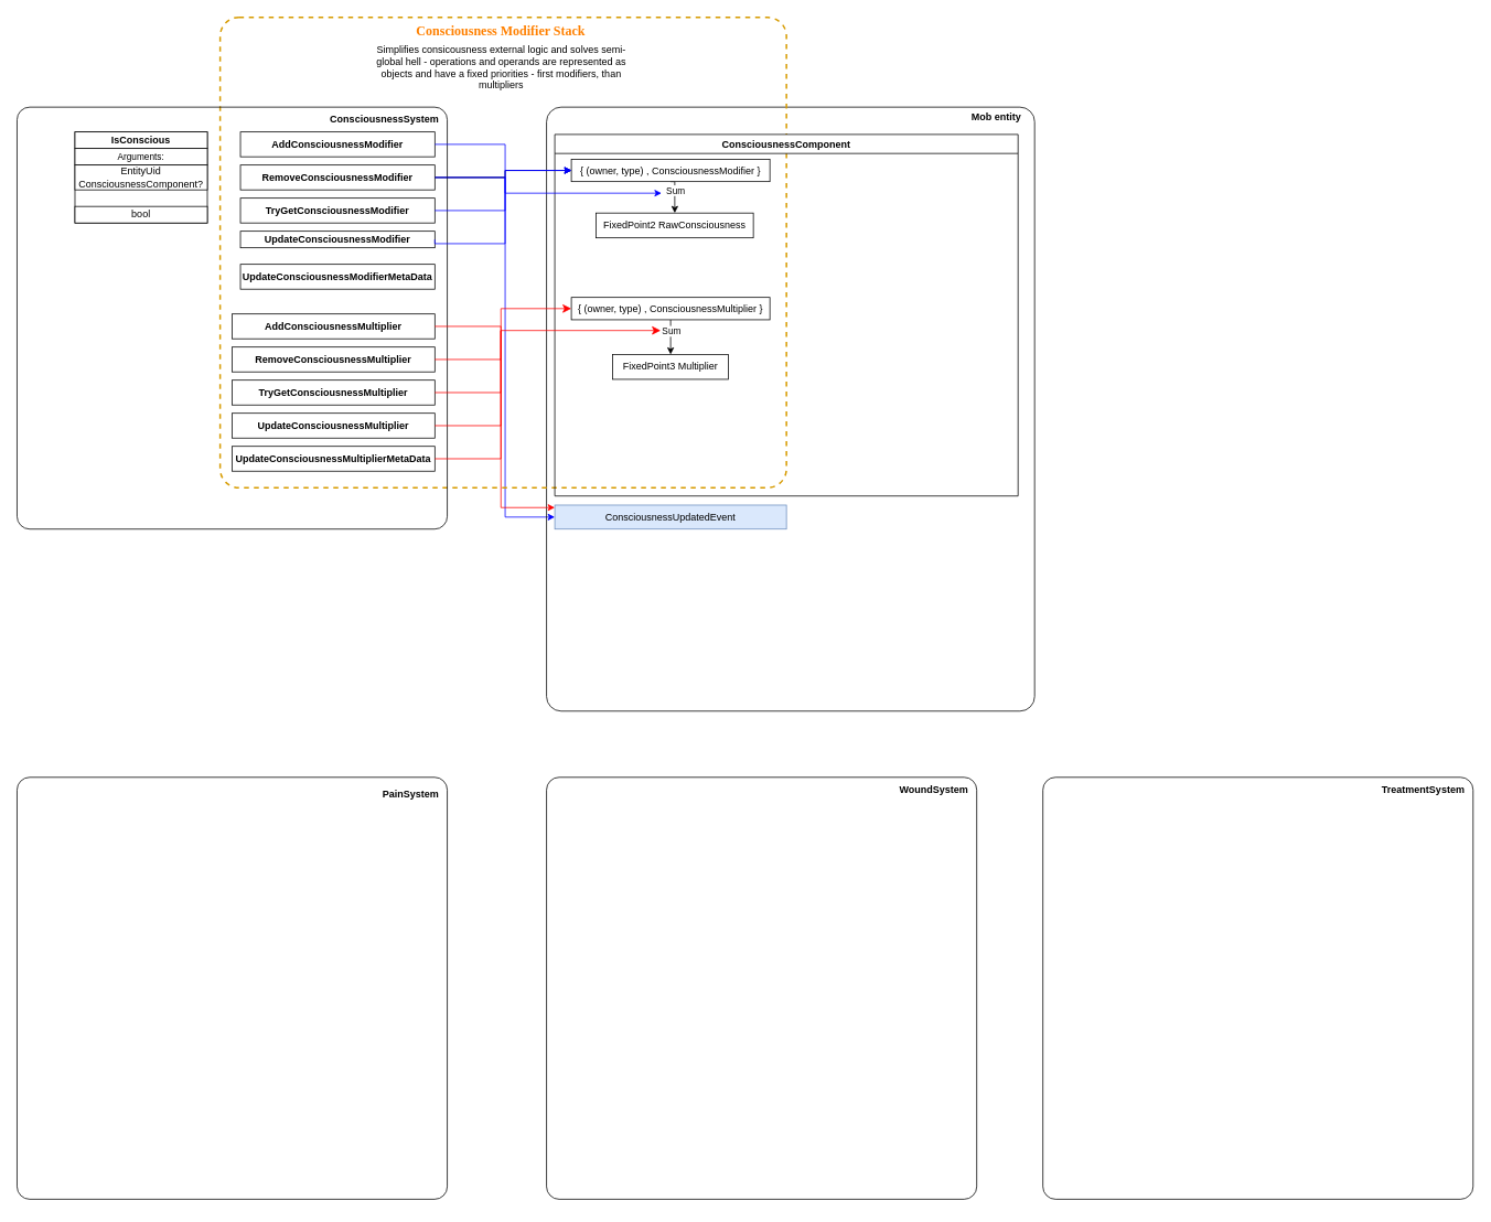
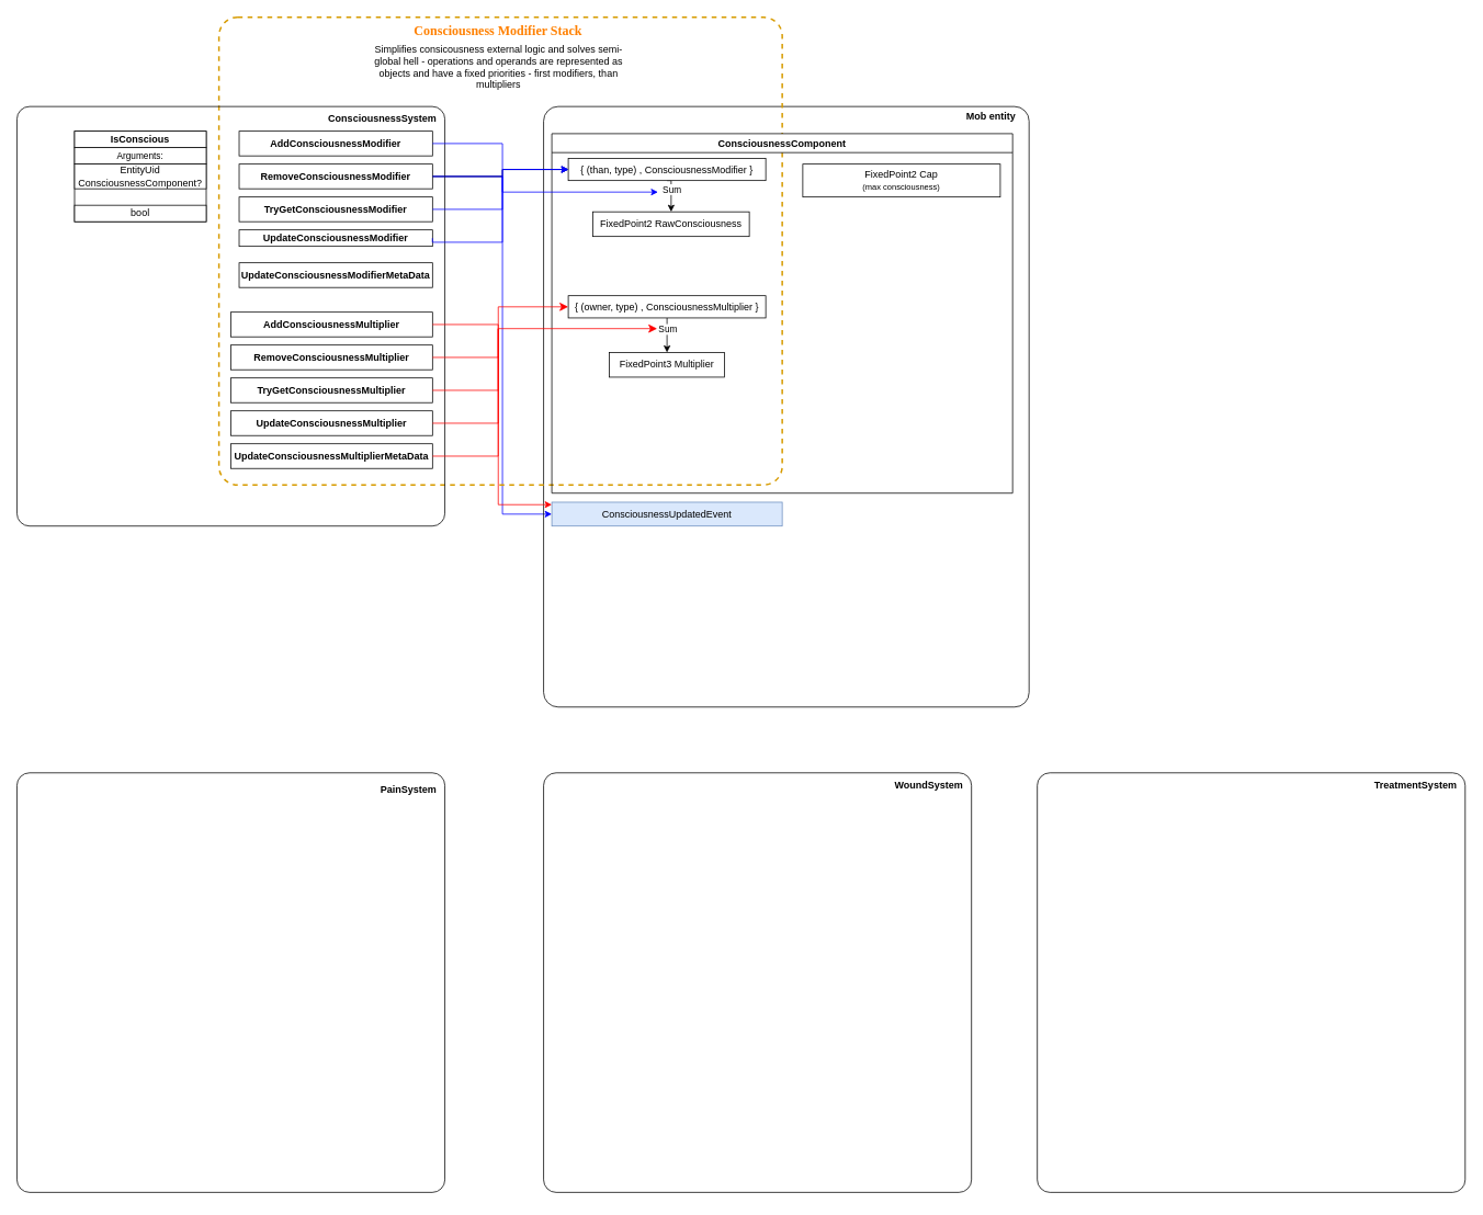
- <mxCell id="37" value="{ (owner, type) , ConsciousnessModifier }" style="rounded=0;whiteSpace=wrap;html=1;" vertex="1" parent="1"><mxGeometry x="690" y="192" width="240" height="27" as="geometry" /></mxCell>
+ <mxCell id="37" value="{ (than, type) , ConsciousnessModifier }" style="rounded=0;whiteSpace=wrap;html=1;" vertex="1" parent="1"><mxGeometry x="690" y="192" width="240" height="27" as="geometry" /></mxCell>
+ <mxCell id="43" value="FixedPoint2 Cap&lt;br&gt;&lt;font style=&quot;font-size: 10px;&quot;&gt;(max consciousness)&lt;/font&gt;" style="rounded=0;whiteSpace=wrap;html=1;" vertex="1" parent="1"><mxGeometry x="975" y="199" width="240" height="40" as="geometry" /></mxCell>
